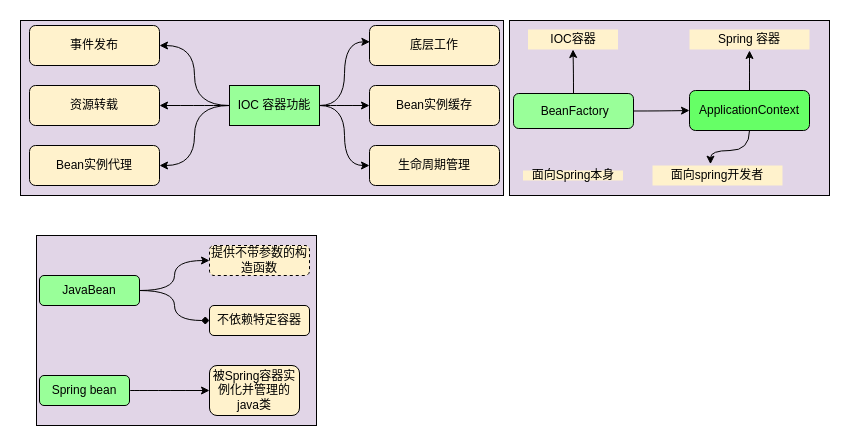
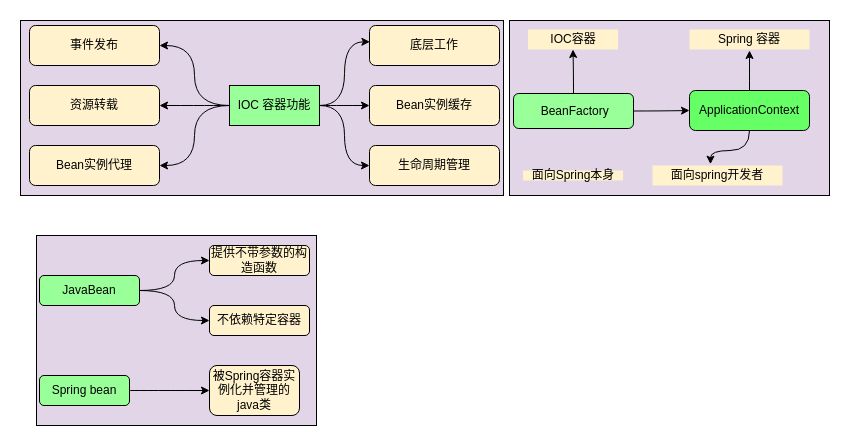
- <mxCell id="31" value="提供不带参数的构造函数" style="rounded=1;whiteSpace=wrap;html=1;fillColor=#FFF2CC;dashed=1;" vertex="1" parent="1"><mxGeometry x="209" y="245" width="100" height="30" as="geometry" /></mxCell>
+ <mxCell id="31" value="提供不带参数的构造函数" style="rounded=1;whiteSpace=wrap;html=1;fillColor=#FFF2CC;" vertex="1" parent="1"><mxGeometry x="209" y="245" width="100" height="30" as="geometry" /></mxCell>
- <mxCell id="28" value="" style="edgeStyle=orthogonalEdgeStyle;curved=1;rounded=0;orthogonalLoop=1;jettySize=auto;html=1;entryX=0;entryY=0.5;entryDx=0;entryDy=0;endArrow=diamond;" edge="1" parent="1" source="29" target="30"><mxGeometry relative="1" as="geometry" /></mxCell>
+ <mxCell id="28" value="" style="edgeStyle=orthogonalEdgeStyle;curved=1;rounded=0;orthogonalLoop=1;jettySize=auto;html=1;entryX=0;entryY=0.5;entryDx=0;entryDy=0;" edge="1" parent="1" source="29" target="30"><mxGeometry relative="1" as="geometry" /></mxCell>
